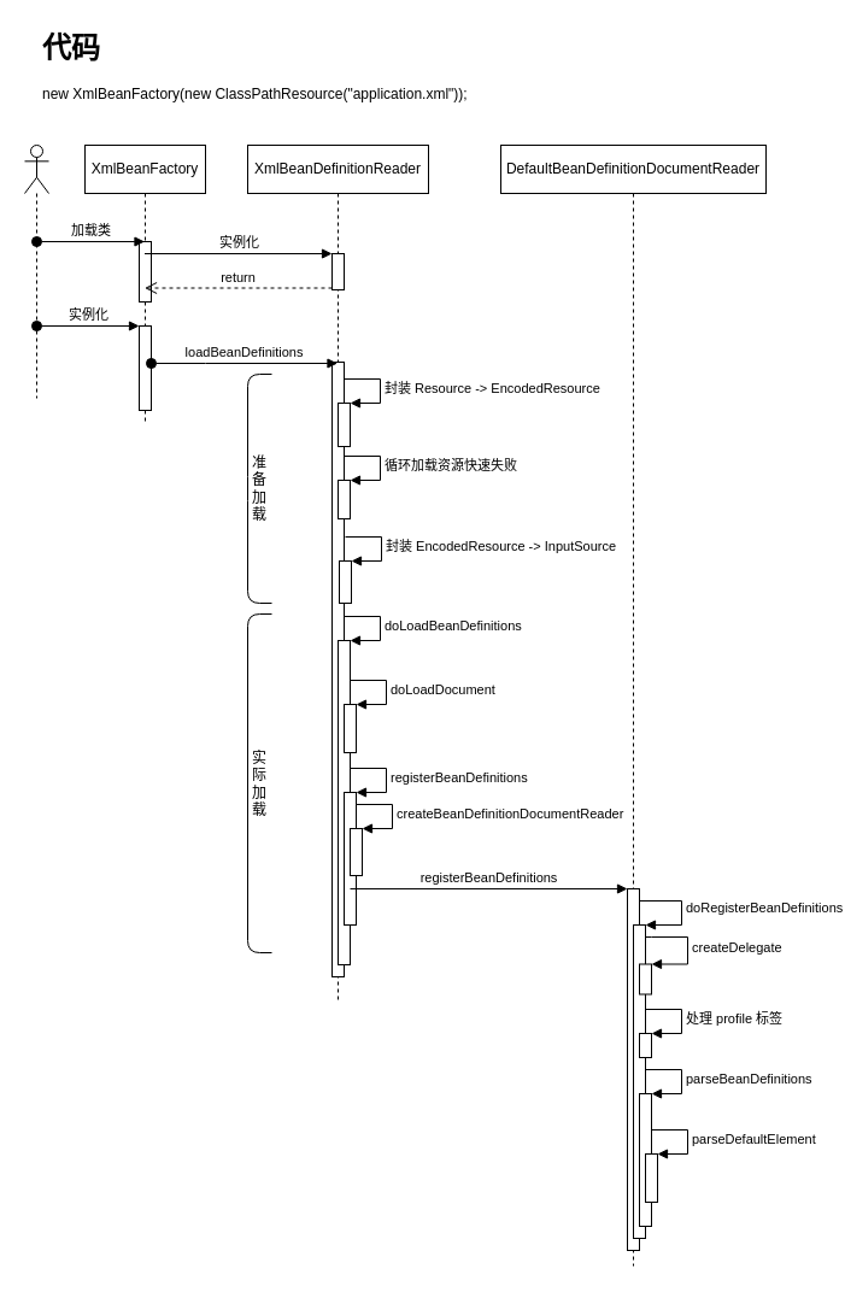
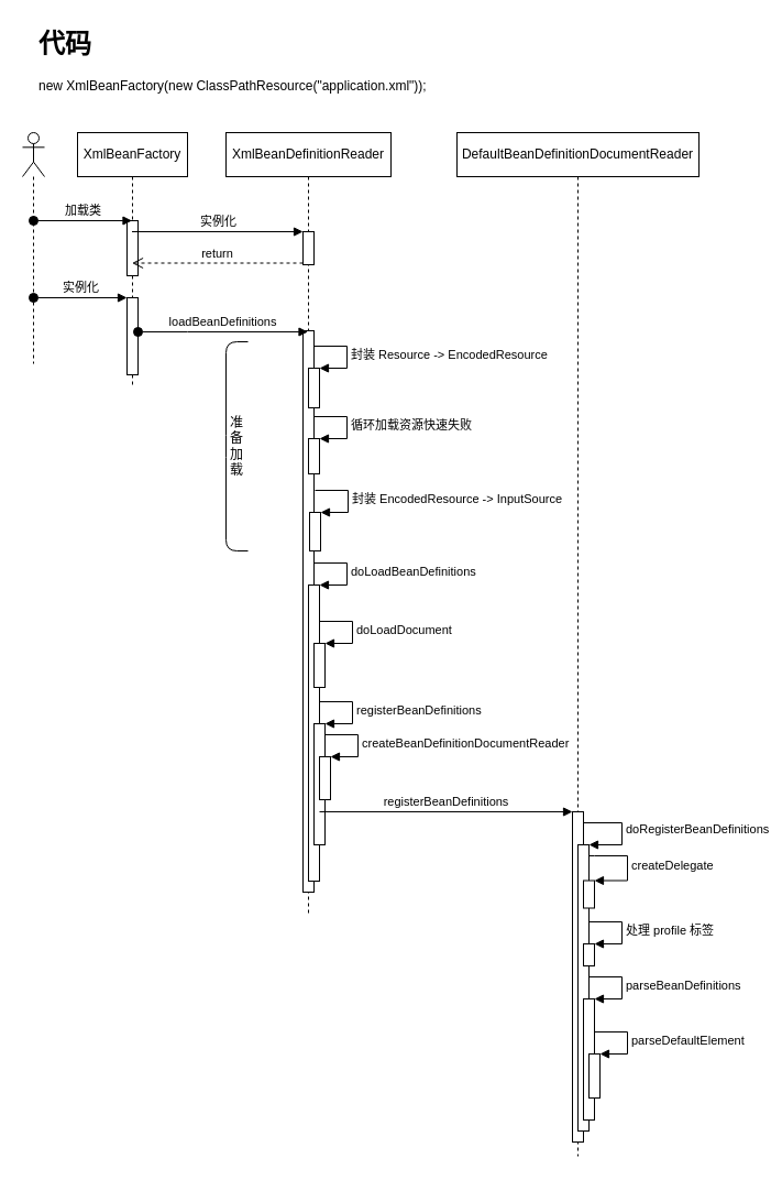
- <mxCell id="25" value="实际加载" style="shape=curlyBracket;whiteSpace=wrap;html=1;rounded=1;size=0;" vertex="1" parent="7"><mxGeometry y="389" width="20" height="281" as="geometry" /></mxCell>
